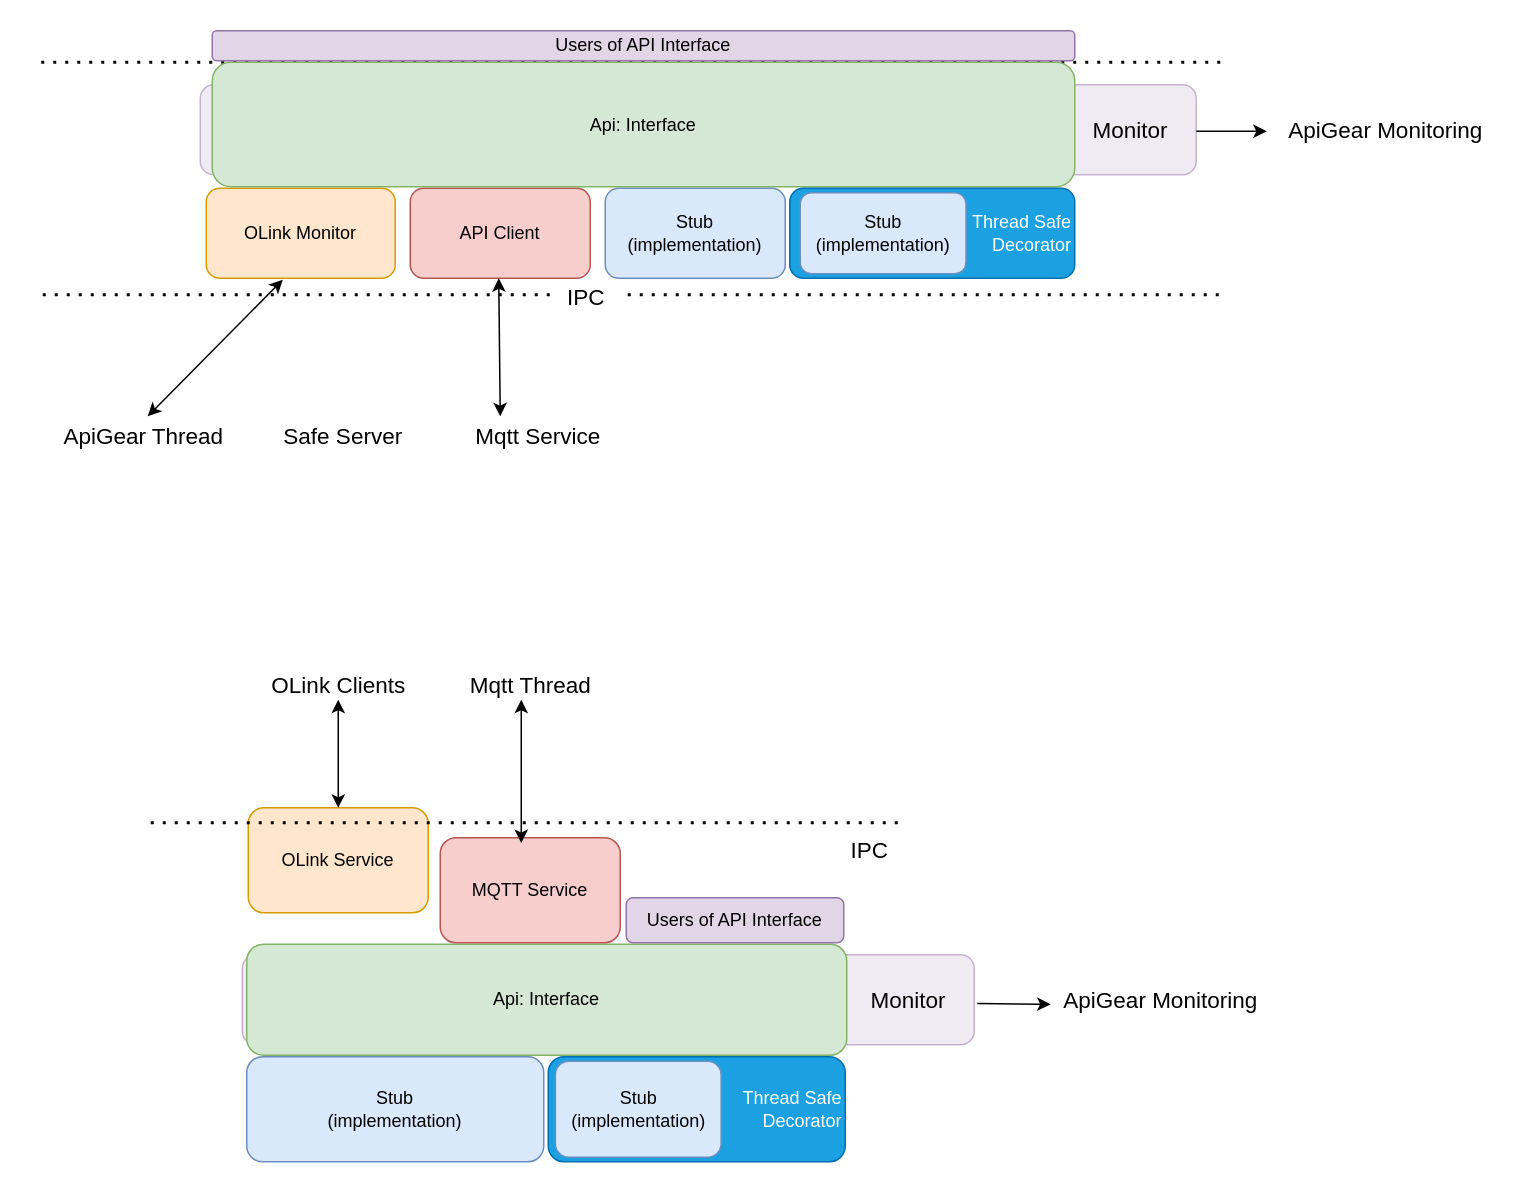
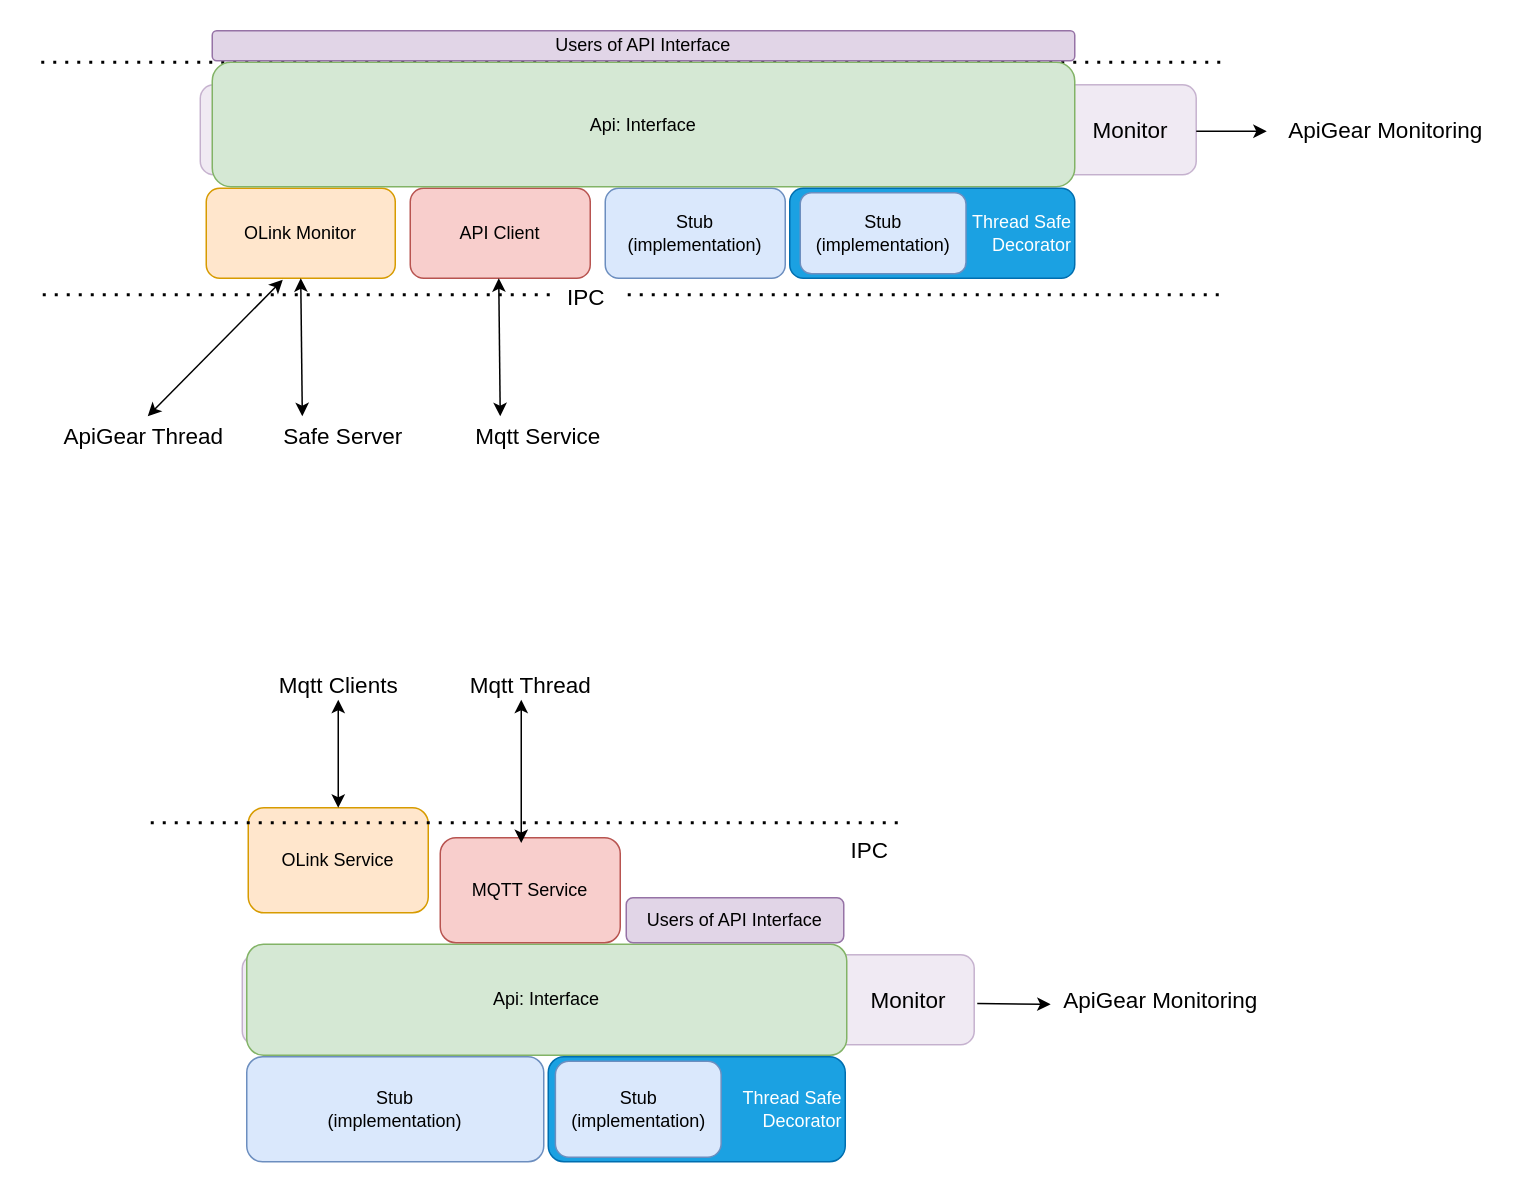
+ <mxCell id="9" value="" style="endArrow=classic;startArrow=classic;html=1;rounded=0;fontSize=15;entryX=0.5;entryY=1;entryDx=0;entryDy=0;exitX=0.255;exitY=0.067;exitDx=0;exitDy=0;exitPerimeter=0;" parent="1" source="13" target="3" edge="1"><mxGeometry width="50" height="50" relative="1" as="geometry"><mxPoint x="204" y="312" as="sourcePoint" /><mxPoint x="201" y="252" as="targetPoint" /><Array as="points" /></mxGeometry></mxCell>
- <mxCell id="29" value="OLink Clients" style="text;html=1;align=center;verticalAlign=middle;resizable=0;points=[];autosize=1;strokeColor=none;fillColor=none;fontSize=15;" parent="1" vertex="1"><mxGeometry x="170" y="441" width="110" height="30" as="geometry" /></mxCell>
+ <mxCell id="29" value="Mqtt Clients" style="text;html=1;align=center;verticalAlign=middle;resizable=0;points=[];autosize=1;strokeColor=none;fillColor=none;fontSize=15;" parent="1" vertex="1"><mxGeometry x="170" y="441" width="110" height="30" as="geometry" /></mxCell>
